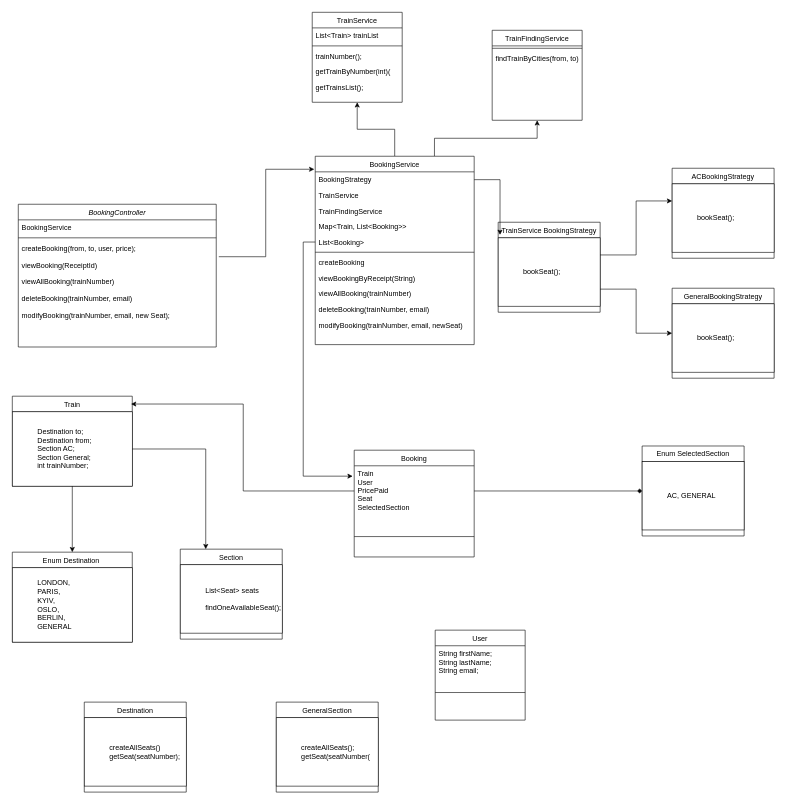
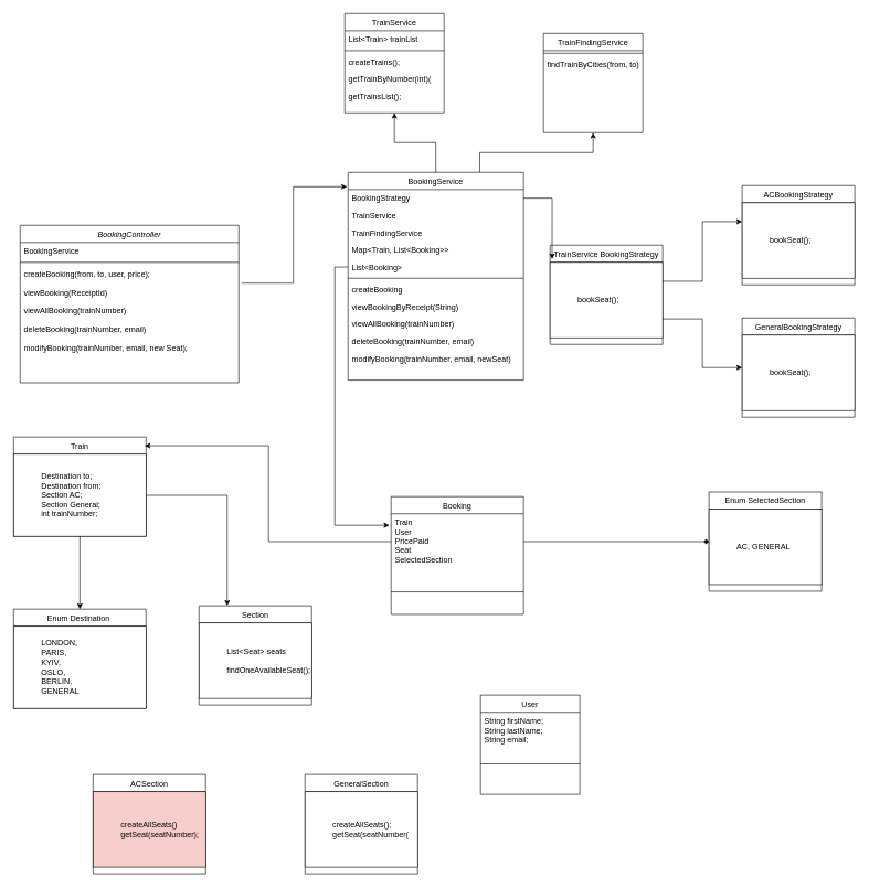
- <mxCell id="52" value="trainNumber();" style="text;align=left;verticalAlign=top;spacingLeft=4;spacingRight=4;overflow=hidden;rotatable=0;points=[[0,0.5],[1,0.5]];portConstraint=eastwest;" vertex="1" parent="49"><mxGeometry y="60" width="150" height="26" as="geometry" /></mxCell>
+ <mxCell id="52" value="createTrains();" style="text;align=left;verticalAlign=top;spacingLeft=4;spacingRight=4;overflow=hidden;rotatable=0;points=[[0,0.5],[1,0.5]];portConstraint=eastwest;" vertex="1" parent="49"><mxGeometry y="60" width="150" height="26" as="geometry" /></mxCell>
- <mxCell id="33" value="Destination" style="swimlane;fontStyle=0;align=center;verticalAlign=top;childLayout=stackLayout;horizontal=1;startSize=26;horizontalStack=0;resizeParent=1;resizeLast=0;collapsible=1;marginBottom=0;rounded=0;shadow=0;strokeWidth=1;" vertex="1" parent="1"><mxGeometry x="140" y="1170" width="170" height="150" as="geometry"><mxRectangle x="130" y="380" width="160" height="26" as="alternateBounds" /></mxGeometry></mxCell>
+ <mxCell id="33" value="ACSection" style="swimlane;fontStyle=0;align=center;verticalAlign=top;childLayout=stackLayout;horizontal=1;startSize=26;horizontalStack=0;resizeParent=1;resizeLast=0;collapsible=1;marginBottom=0;rounded=0;shadow=0;strokeWidth=1;" vertex="1" parent="1"><mxGeometry x="140" y="1170" width="170" height="150" as="geometry"><mxRectangle x="130" y="380" width="160" height="26" as="alternateBounds" /></mxGeometry></mxCell>
- <mxCell id="34" value="&lt;blockquote style=&quot;margin: 0 0 0 40px; border: none; padding: 0px;&quot;&gt;createAllSeats()&lt;/blockquote&gt;&lt;blockquote style=&quot;margin: 0 0 0 40px; border: none; padding: 0px;&quot;&gt;getSeat(seatNumber);&lt;/blockquote&gt;" style="whiteSpace=wrap;html=1;align=left;" vertex="1" parent="33"><mxGeometry y="26" width="170" height="114" as="geometry" /></mxCell>
+ <mxCell id="34" value="&lt;blockquote style=&quot;margin: 0 0 0 40px; border: none; padding: 0px;&quot;&gt;createAllSeats()&lt;/blockquote&gt;&lt;blockquote style=&quot;margin: 0 0 0 40px; border: none; padding: 0px;&quot;&gt;getSeat(seatNumber);&lt;/blockquote&gt;" style="whiteSpace=wrap;html=1;align=left;fillColor=#f8cecc;" vertex="1" parent="33"><mxGeometry y="26" width="170" height="114" as="geometry" /></mxCell>
